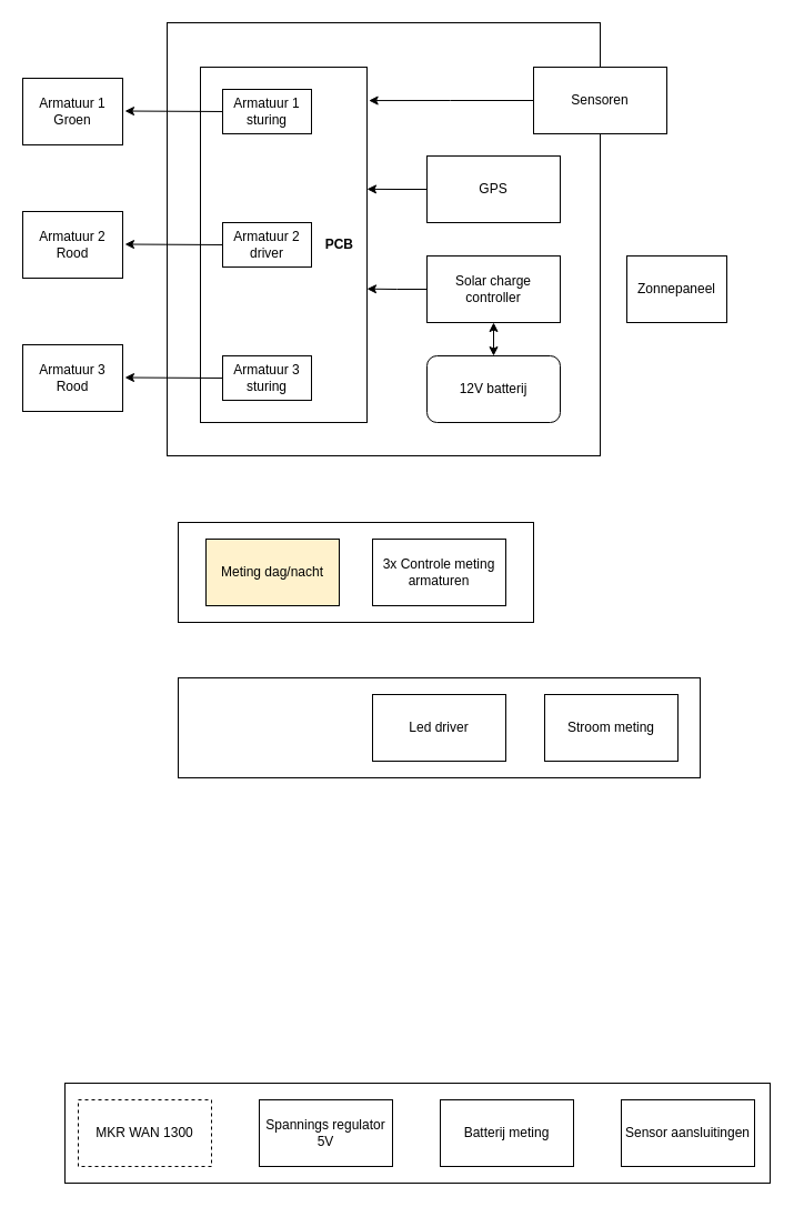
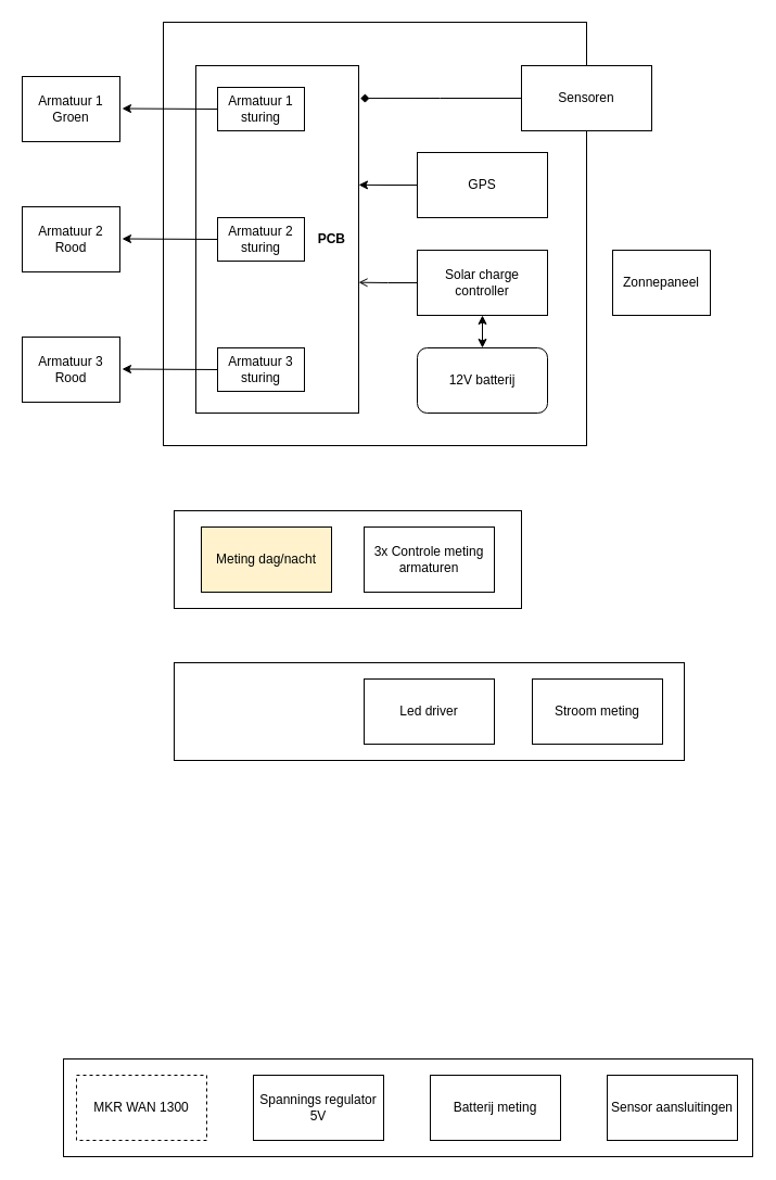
- <mxCell id="21" style="edgeStyle=orthogonalEdgeStyle;rounded=0;orthogonalLoop=1;jettySize=auto;html=1;exitX=0;exitY=0.5;exitDx=0;exitDy=0;entryX=1.011;entryY=0.094;entryDx=0;entryDy=0;entryPerimeter=0;" edge="1" parent="1" source="22" target="4"><mxGeometry relative="1" as="geometry" /></mxCell>
+ <mxCell id="21" style="edgeStyle=orthogonalEdgeStyle;rounded=0;orthogonalLoop=1;jettySize=auto;html=1;exitX=0;exitY=0.5;exitDx=0;exitDy=0;entryX=1.011;entryY=0.094;entryDx=0;entryDy=0;entryPerimeter=0;endArrow=diamond;" edge="1" parent="1" source="22" target="4"><mxGeometry relative="1" as="geometry" /></mxCell>
- <mxCell id="12" value="Armatuur 2&lt;br&gt;driver" style="rounded=0;whiteSpace=wrap;html=1;" vertex="1" parent="1"><mxGeometry x="200" y="200" width="80" height="40" as="geometry" /></mxCell>
+ <mxCell id="12" value="Armatuur 2&lt;br&gt;sturing" style="rounded=0;whiteSpace=wrap;html=1;" vertex="1" parent="1"><mxGeometry x="200" y="200" width="80" height="40" as="geometry" /></mxCell>
- <mxCell id="16" style="edgeStyle=orthogonalEdgeStyle;rounded=0;orthogonalLoop=1;jettySize=auto;html=1;exitX=0;exitY=0.5;exitDx=0;exitDy=0;entryX=1;entryY=0.624;entryDx=0;entryDy=0;entryPerimeter=0;" edge="1" parent="1" source="17" target="4"><mxGeometry relative="1" as="geometry" /></mxCell>
+ <mxCell id="16" style="edgeStyle=orthogonalEdgeStyle;rounded=0;orthogonalLoop=1;jettySize=auto;html=1;exitX=0;exitY=0.5;exitDx=0;exitDy=0;entryX=1;entryY=0.624;entryDx=0;entryDy=0;entryPerimeter=0;endArrow=open;" edge="1" parent="1" source="17" target="4"><mxGeometry relative="1" as="geometry" /></mxCell>
